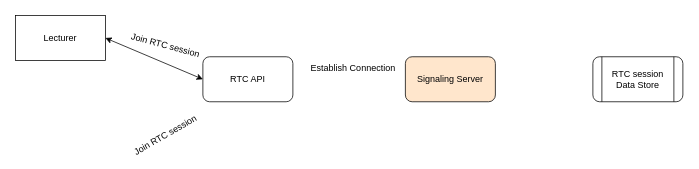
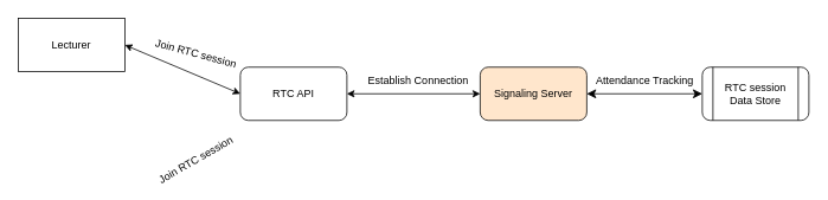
+ <mxCell id="12" value="Attendance Tracking" style="text;html=1;align=center;verticalAlign=middle;resizable=0;points=[];autosize=1;strokeColor=none;fillColor=none;" vertex="1" parent="1"><mxGeometry x="660" y="75" width="130" height="30" as="geometry" /></mxCell>
+ <mxCell id="7" value="" style="endArrow=classic;startArrow=classic;html=1;rounded=0;exitX=1;exitY=0.5;exitDx=0;exitDy=0;entryX=0;entryY=0.5;entryDx=0;entryDy=0;" edge="1" parent="1" source="3" target="4"><mxGeometry width="50" height="50" relative="1" as="geometry"><mxPoint x="390" y="108" as="sourcePoint" /><mxPoint x="527" y="102" as="targetPoint" /></mxGeometry></mxCell>
+ <mxCell id="8" value="" style="edgeStyle=none;orthogonalLoop=1;jettySize=auto;html=1;endArrow=classic;startArrow=classic;endSize=8;startSize=8;rounded=0;entryX=0;entryY=0.5;entryDx=0;entryDy=0;exitX=1;exitY=0.5;exitDx=0;exitDy=0;" edge="1" parent="1" source="4" target="5"><mxGeometry width="100" relative="1" as="geometry"><mxPoint x="610" y="105" as="sourcePoint" /><mxPoint x="710" y="105" as="targetPoint" /><Array as="points" /></mxGeometry></mxCell>
